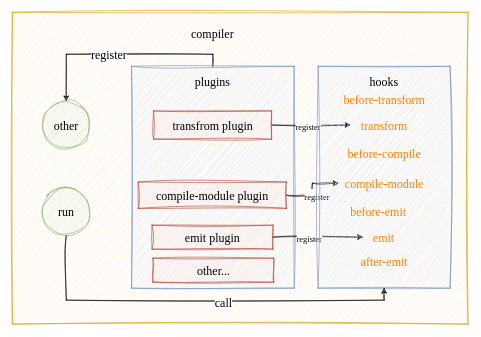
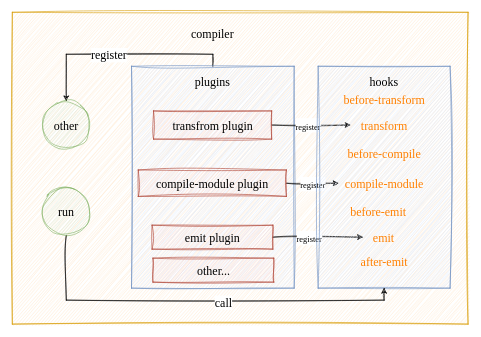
- <mxCell id="13" value="&lt;font face=&quot;Comic Sans MS&quot;&gt;compile-module plugin&lt;br&gt;&lt;/font&gt;" style="rounded=0;whiteSpace=wrap;html=1;sketch=1;hachureGap=4;jiggle=2;curveFitting=1;fontFamily=Architects Daughter;fontSource=https%3A%2F%2Ffonts.googleapis.com%2Fcss%3Ffamily%3DArchitects%2BDaughter;fontSize=20;fillColor=#fad9d5;strokeColor=#ae4132;" vertex="1" parent="1"><mxGeometry x="230" y="303" width="247" height="44" as="geometry" /></mxCell>
+ <mxCell id="13" value="&lt;font face=&quot;Comic Sans MS&quot;&gt;compile-module plugin&lt;br&gt;&lt;/font&gt;" style="rounded=0;whiteSpace=wrap;html=1;sketch=1;hachureGap=4;jiggle=2;curveFitting=1;fontFamily=Architects Daughter;fontSource=https%3A%2F%2Ffonts.googleapis.com%2Fcss%3Ffamily%3DArchitects%2BDaughter;fontSize=20;fillColor=#fad9d5;strokeColor=#ae4132;" vertex="1" parent="1"><mxGeometry x="230" y="283" width="247" height="44" as="geometry" /></mxCell>
